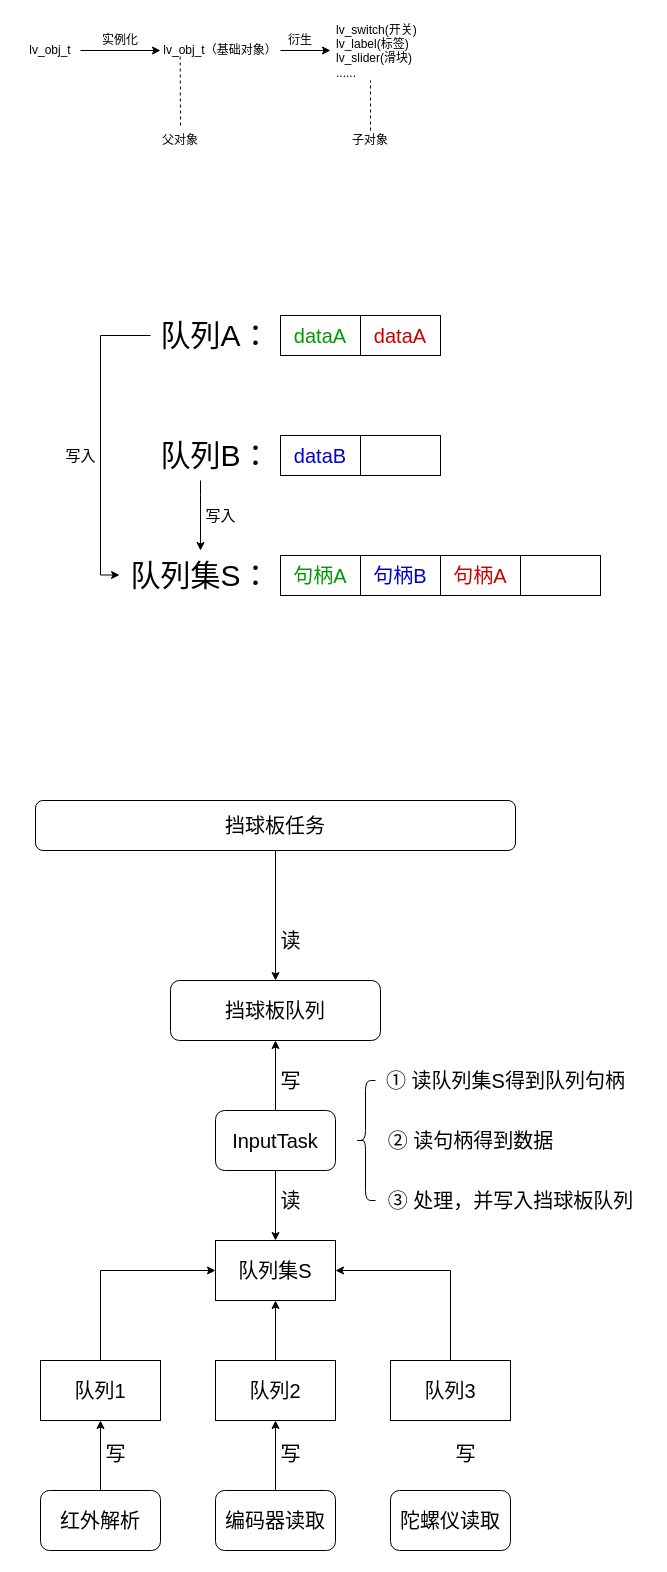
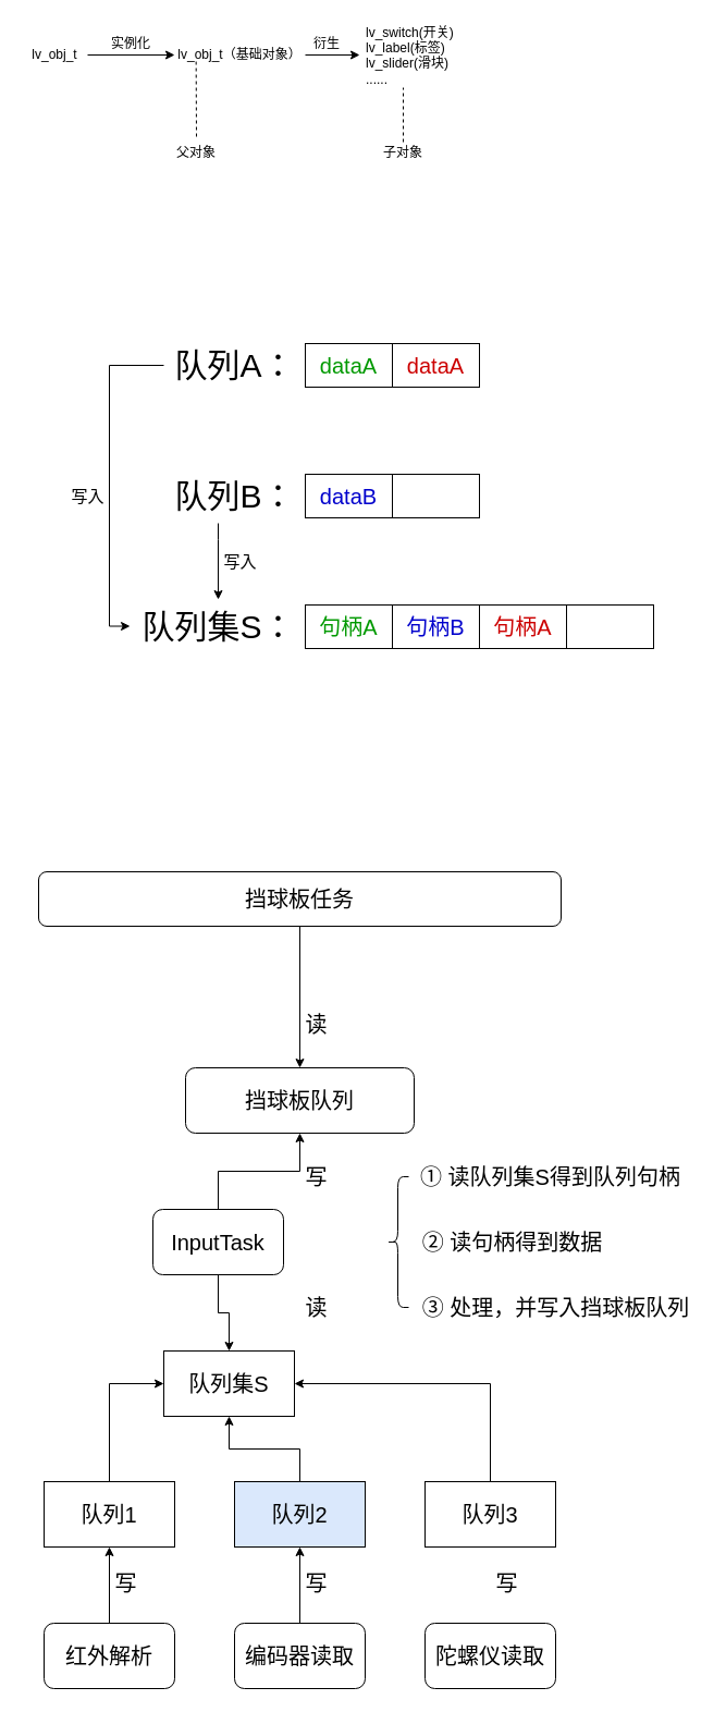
- <mxCell id="33" value="&lt;font style=&quot;font-size: 20px;&quot;&gt;InputTask&lt;/font&gt;" style="rounded=1;whiteSpace=wrap;html=1;" vertex="1" parent="1"><mxGeometry x="215" y="1110" width="120" height="60" as="geometry" /></mxCell>
+ <mxCell id="33" value="&lt;font style=&quot;font-size: 20px;&quot;&gt;InputTask&lt;/font&gt;" style="rounded=1;whiteSpace=wrap;html=1;" vertex="1" parent="1"><mxGeometry x="140" y="1110" width="120" height="60" as="geometry" /></mxCell>
- <mxCell id="34" value="&lt;font style=&quot;font-size: 20px;&quot;&gt;队列集S&lt;/font&gt;" style="rounded=0;whiteSpace=wrap;html=1;" vertex="1" parent="1"><mxGeometry x="215" y="1240" width="120" height="60" as="geometry" /></mxCell>
+ <mxCell id="34" value="&lt;font style=&quot;font-size: 20px;&quot;&gt;队列集S&lt;/font&gt;" style="rounded=0;whiteSpace=wrap;html=1;" vertex="1" parent="1"><mxGeometry x="150" y="1240" width="120" height="60" as="geometry" /></mxCell>
- <mxCell id="38" value="&lt;font style=&quot;font-size: 20px;&quot;&gt;队列2&lt;/font&gt;" style="rounded=0;whiteSpace=wrap;html=1;" vertex="1" parent="1"><mxGeometry x="215" y="1360" width="120" height="60" as="geometry" /></mxCell>
+ <mxCell id="38" value="&lt;font style=&quot;font-size: 20px;&quot;&gt;队列2&lt;/font&gt;" style="rounded=0;whiteSpace=wrap;html=1;fillColor=#dae8fc;" vertex="1" parent="1"><mxGeometry x="215" y="1360" width="120" height="60" as="geometry" /></mxCell>
